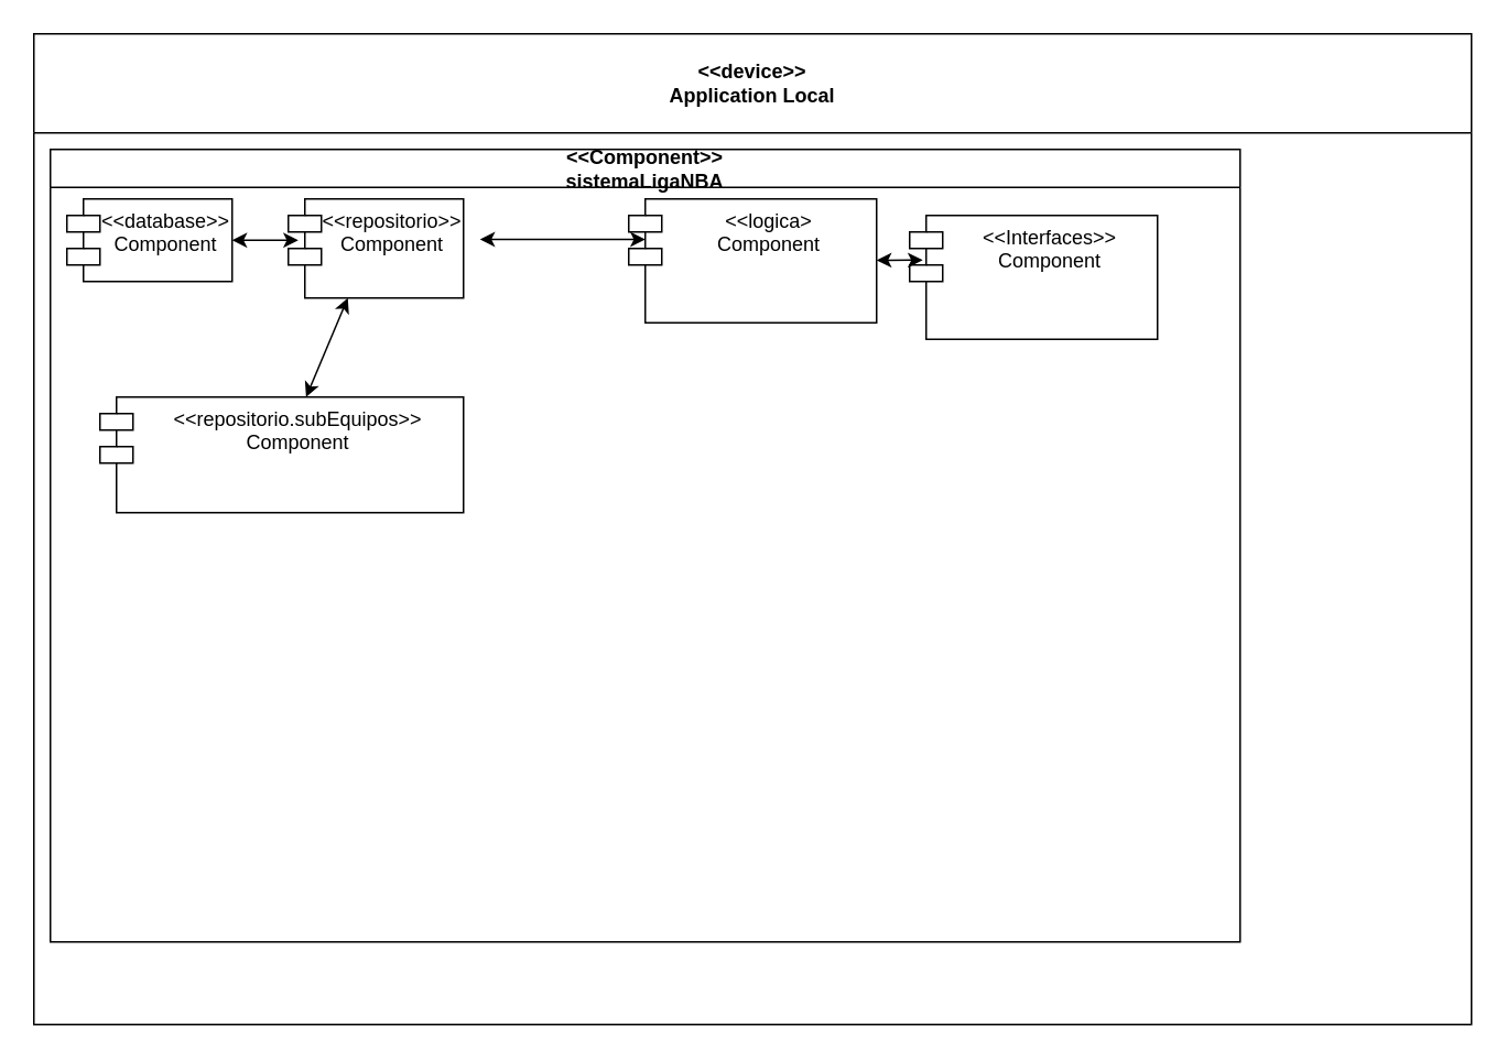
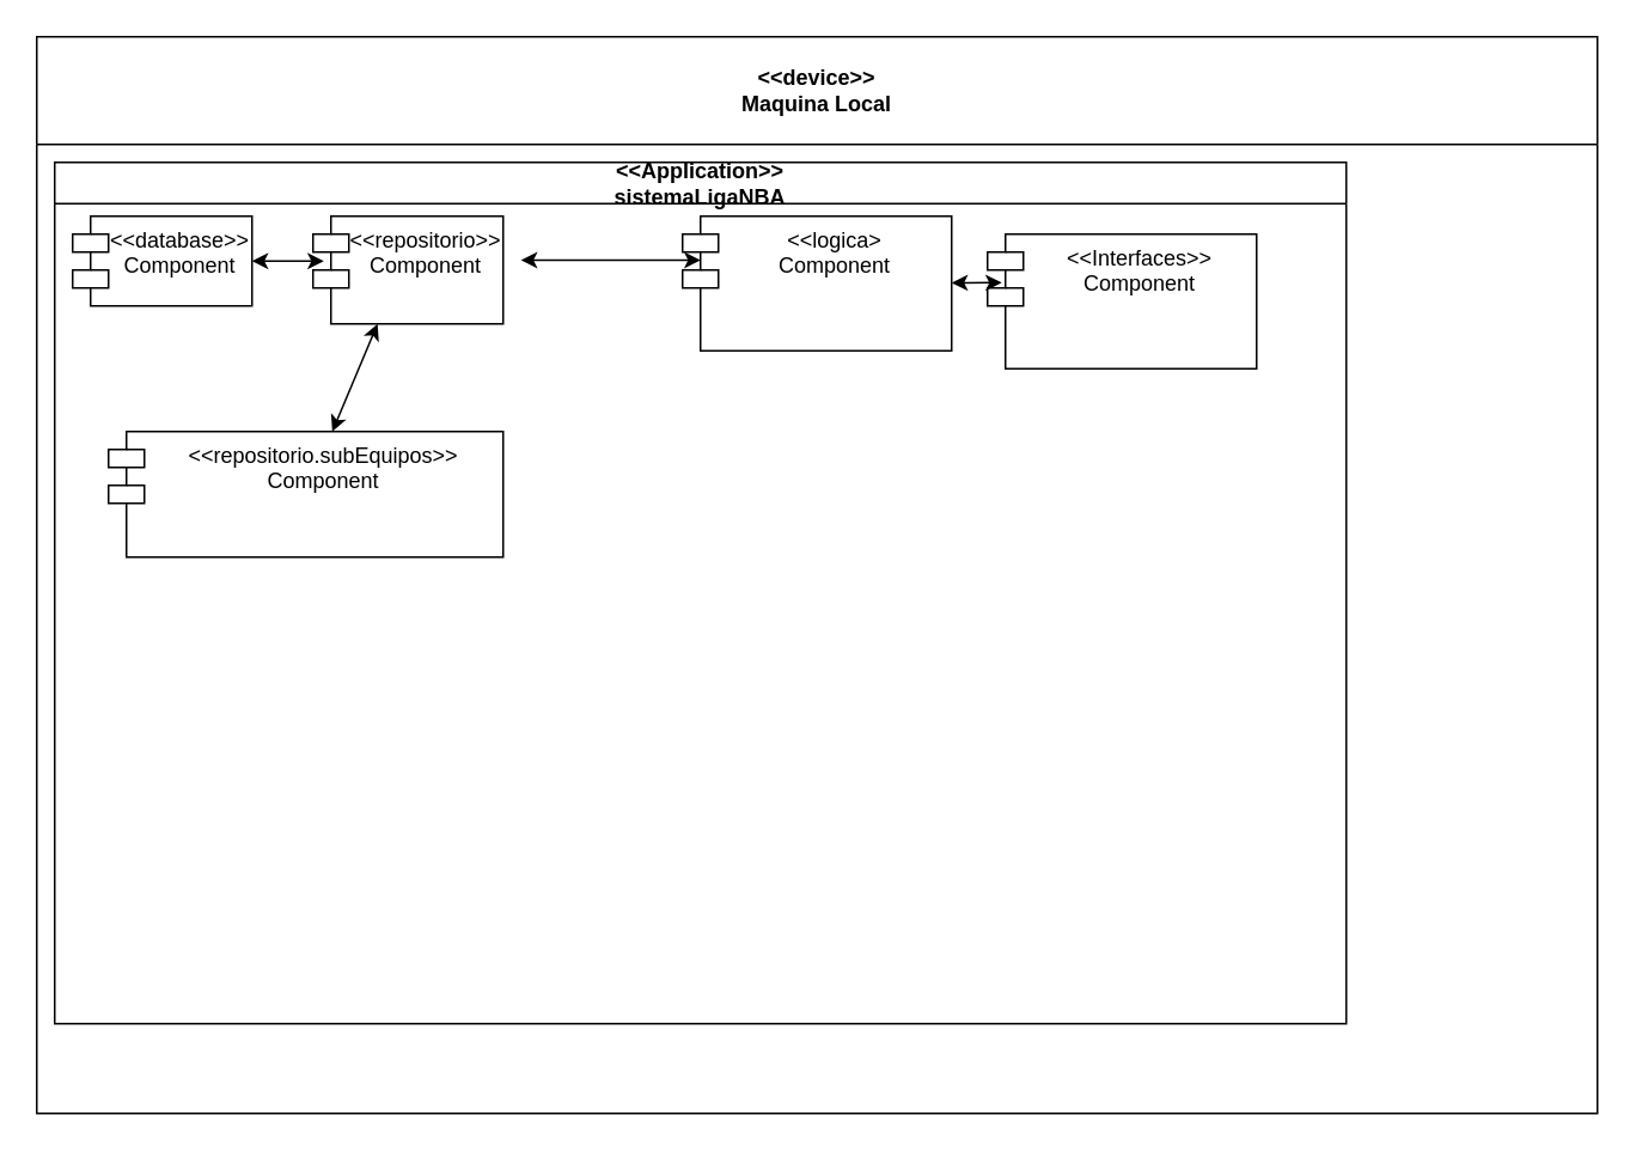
- <mxCell id="2" value="&amp;lt;&amp;lt;device&amp;gt;&amp;gt;&lt;br&gt;Application Local" style="swimlane;whiteSpace=wrap;html=1;fillColor=#FFFFFF;fillStyle=solid;gradientColor=none;swimlaneFillColor=#FFFFFF;startSize=60;" parent="1" vertex="1"><mxGeometry x="20" y="20" width="870" height="600" as="geometry" /></mxCell>
+ <mxCell id="2" value="&amp;lt;&amp;lt;device&amp;gt;&amp;gt;&lt;br&gt;Maquina Local" style="swimlane;whiteSpace=wrap;html=1;fillColor=#FFFFFF;fillStyle=solid;gradientColor=none;swimlaneFillColor=#FFFFFF;startSize=60;" parent="1" vertex="1"><mxGeometry x="20" y="20" width="870" height="600" as="geometry" /></mxCell>
- <mxCell id="12" value="&amp;lt;&amp;lt;Component&amp;gt;&amp;gt;&lt;br&gt;sistemaLigaNBA" style="swimlane;whiteSpace=wrap;html=1;movable=1;resizable=1;rotatable=1;deletable=1;editable=1;connectable=1;" vertex="1" parent="1"><mxGeometry x="30" y="90" width="720" height="480" as="geometry" /></mxCell>
+ <mxCell id="12" value="&amp;lt;&amp;lt;Application&amp;gt;&amp;gt;&lt;br&gt;sistemaLigaNBA" style="swimlane;whiteSpace=wrap;html=1;movable=1;resizable=1;rotatable=1;deletable=1;editable=1;connectable=1;" vertex="1" parent="1"><mxGeometry x="30" y="90" width="720" height="480" as="geometry" /></mxCell>
